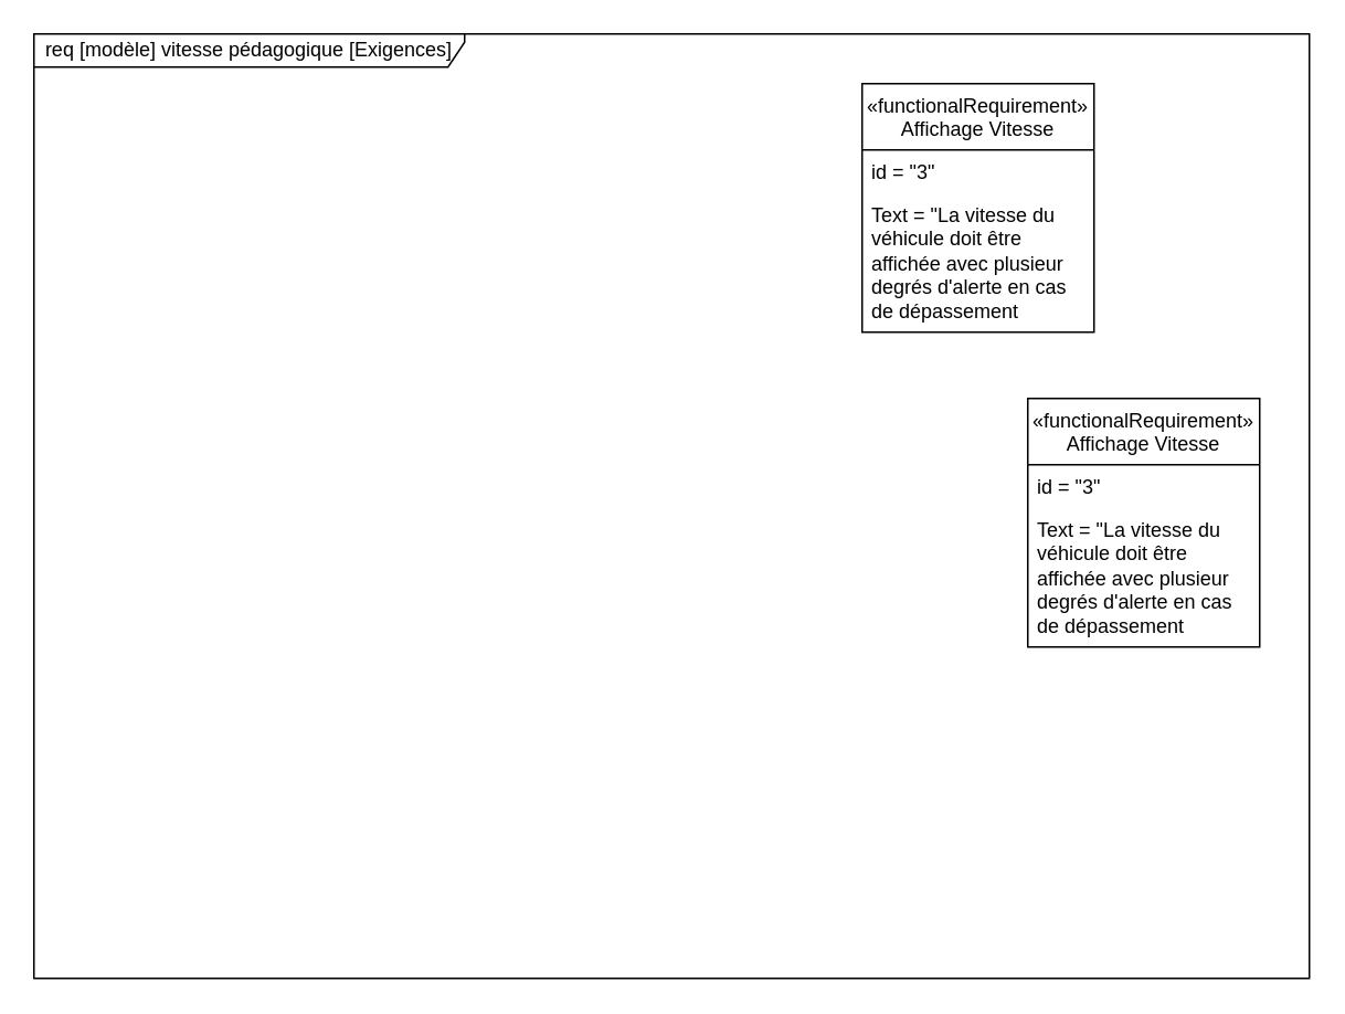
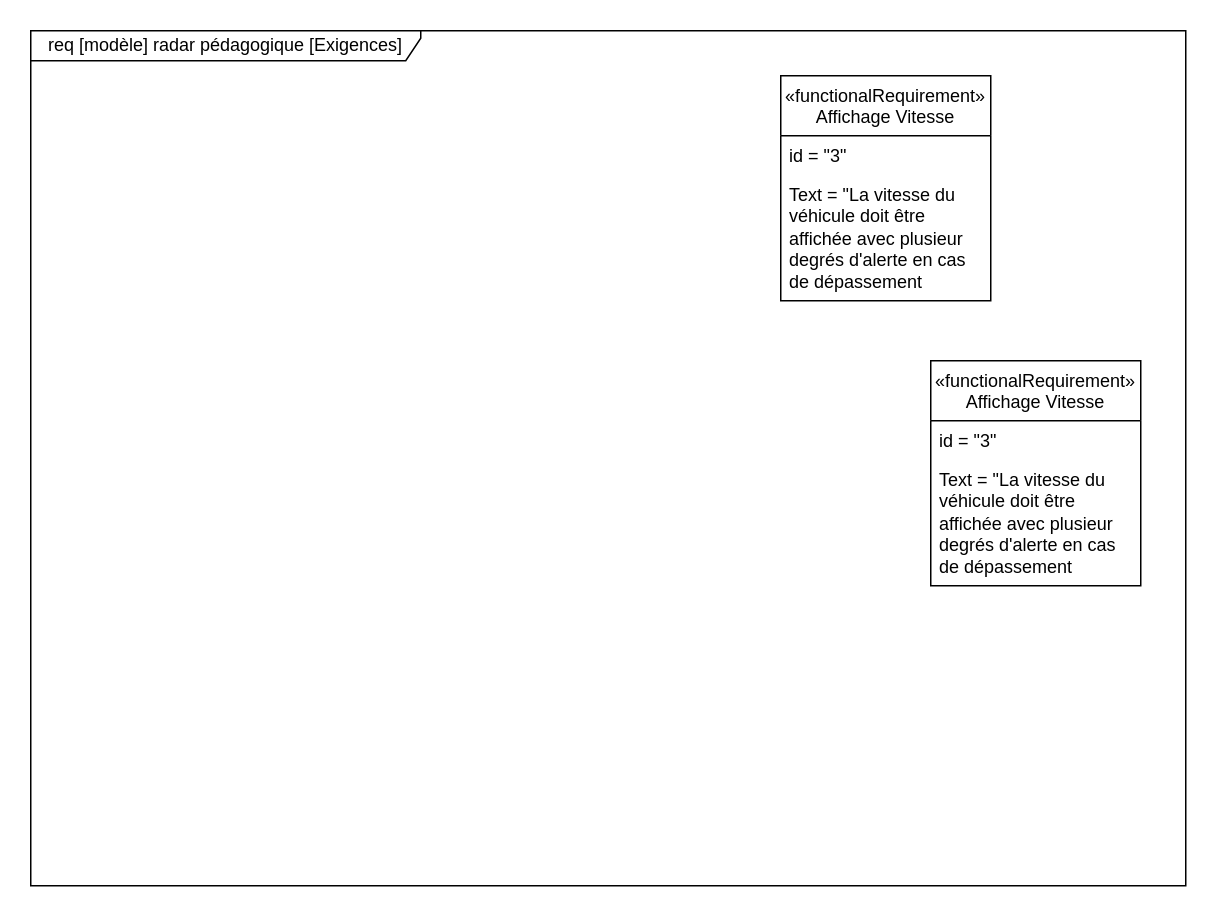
- <mxCell id="2" value="req [modèle] vitesse pédagogique [Exigences]" style="shape=umlFrame;whiteSpace=wrap;html=1;width=260;height=20;" vertex="1" parent="1"><mxGeometry x="20" y="20" width="770" height="570" as="geometry" /></mxCell>
+ <mxCell id="2" value="req [modèle] radar pédagogique [Exigences]" style="shape=umlFrame;whiteSpace=wrap;html=1;width=260;height=20;" vertex="1" parent="1"><mxGeometry x="20" y="20" width="770" height="570" as="geometry" /></mxCell>
